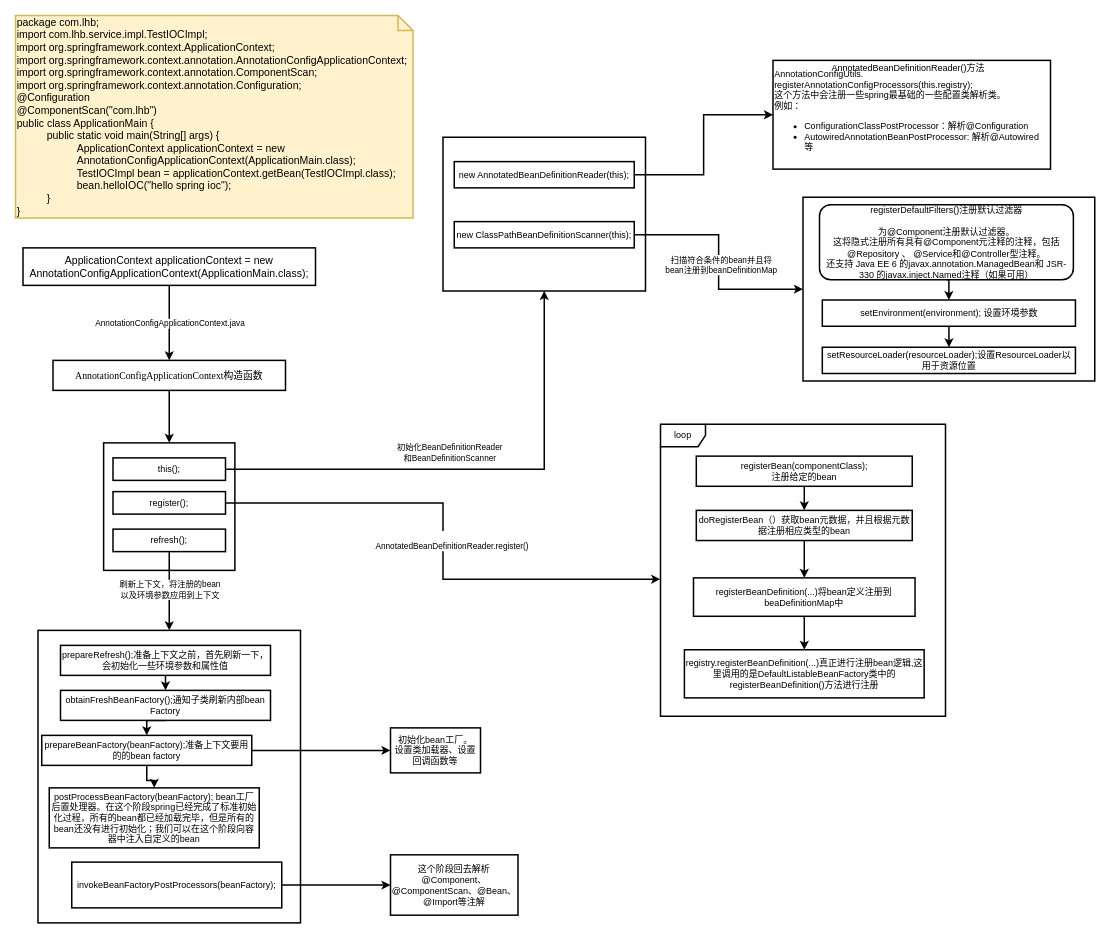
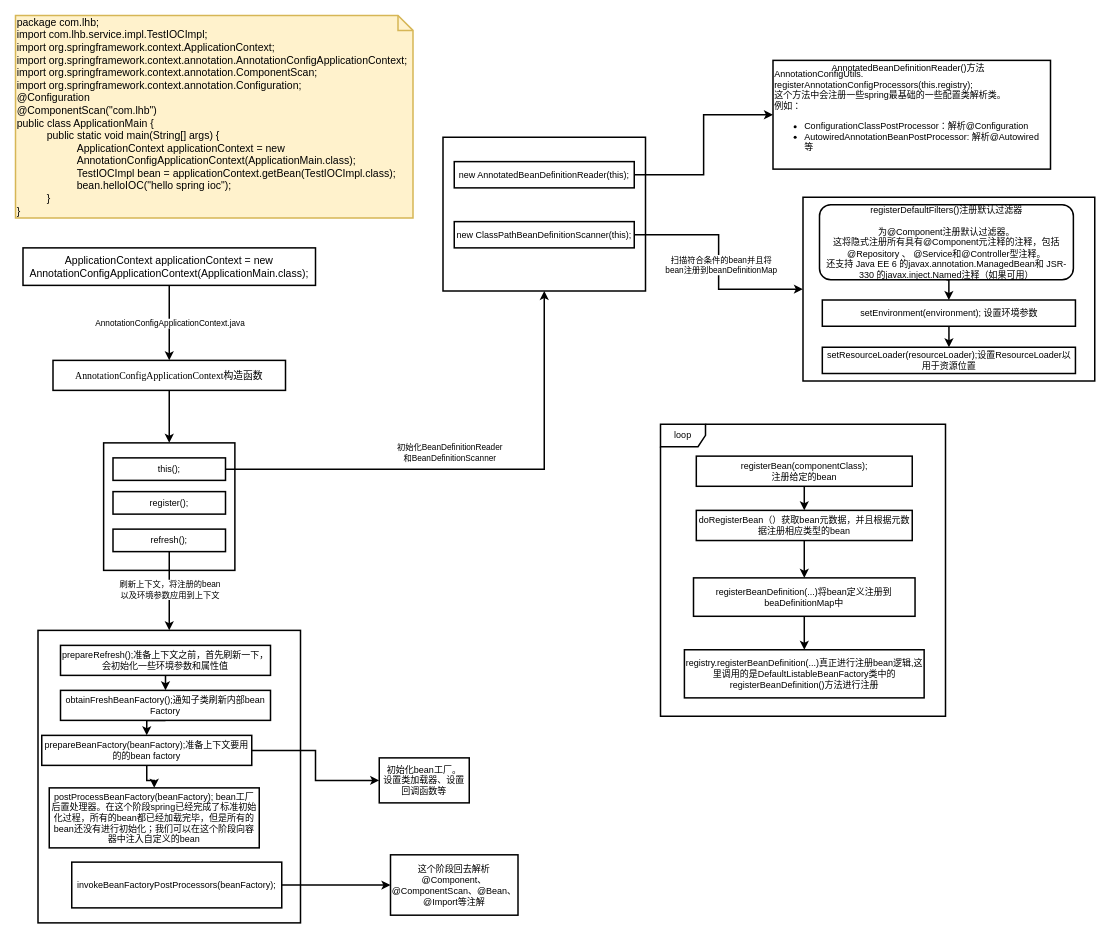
- <mxCell id="25" value="" style="edgeStyle=orthogonalEdgeStyle;rounded=0;orthogonalLoop=1;jettySize=auto;html=1;strokeWidth=2;entryX=-0.001;entryY=0.531;entryDx=0;entryDy=0;entryPerimeter=0;" parent="1" source="11" target="52" edge="1"><mxGeometry relative="1" as="geometry"><mxPoint x="650" y="675" as="targetPoint" /></mxGeometry></mxCell>
- <mxCell id="26" value="&lt;div&gt;&lt;span style=&quot;font-size: 11px&quot;&gt;&lt;br&gt;&lt;/span&gt;&lt;/div&gt;&lt;div&gt;&lt;span style=&quot;font-size: 11px&quot;&gt;AnnotatedBeanDefinitionReader.register()&lt;/span&gt;&lt;/div&gt;" style="edgeLabel;html=1;align=center;verticalAlign=middle;resizable=0;points=[];rotation=0;" parent="25" vertex="1" connectable="0"><mxGeometry x="-0.255" y="2" relative="1" as="geometry"><mxPoint x="47" y="52" as="offset" /></mxGeometry></mxCell>
- <mxCell id="37" value="初始化bean工厂。&lt;br&gt;设置类加载器、设置回调函数等" style="whiteSpace=wrap;html=1;rounded=0;strokeWidth=2;" parent="1" vertex="1"><mxGeometry x="520" y="970" width="120" height="60" as="geometry" /></mxCell>
+ <mxCell id="37" value="初始化bean工厂。&lt;br&gt;设置类加载器、设置回调函数等" style="whiteSpace=wrap;html=1;rounded=0;strokeWidth=2;" parent="1" vertex="1"><mxGeometry x="505" y="1010" width="120" height="60" as="geometry" /></mxCell>
